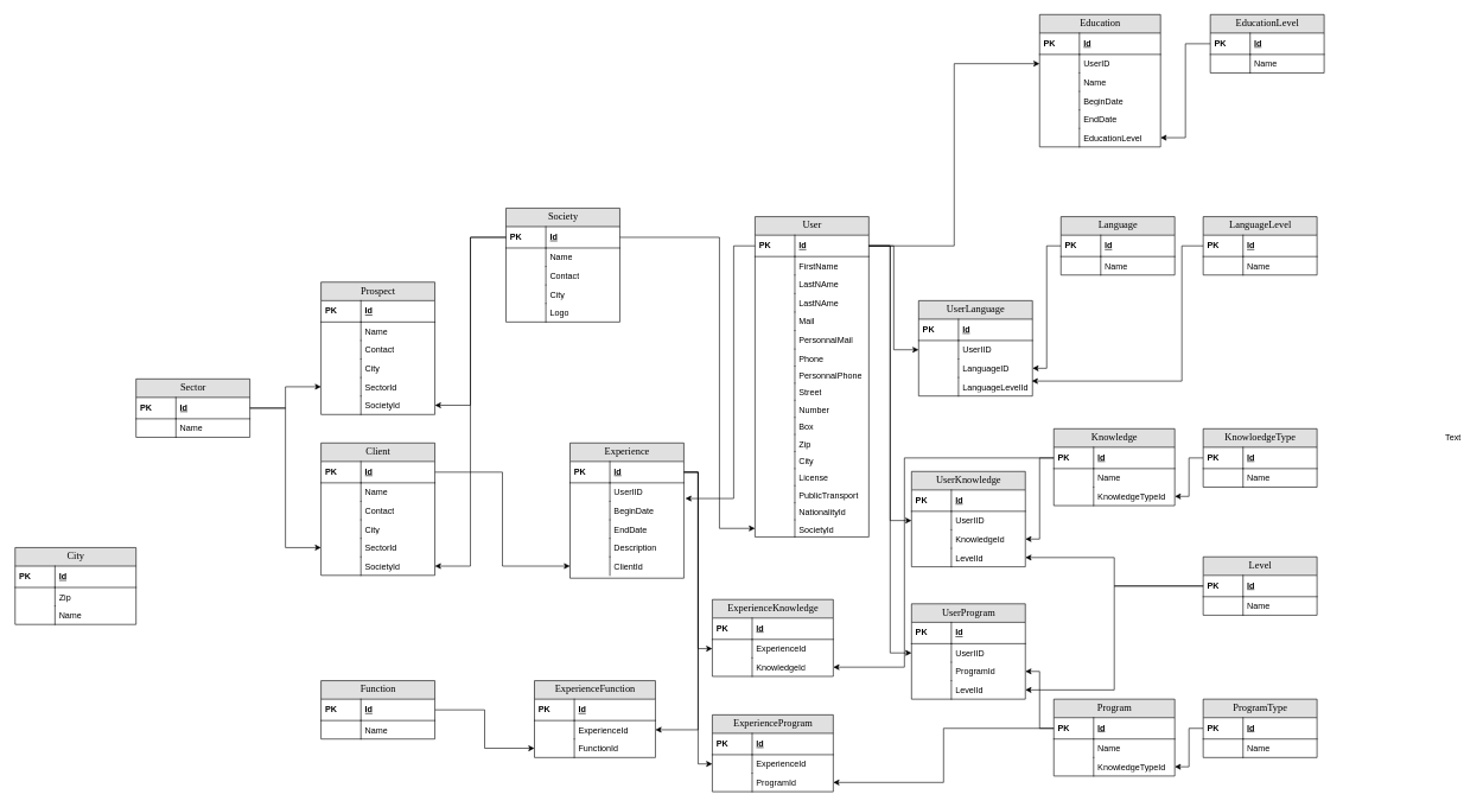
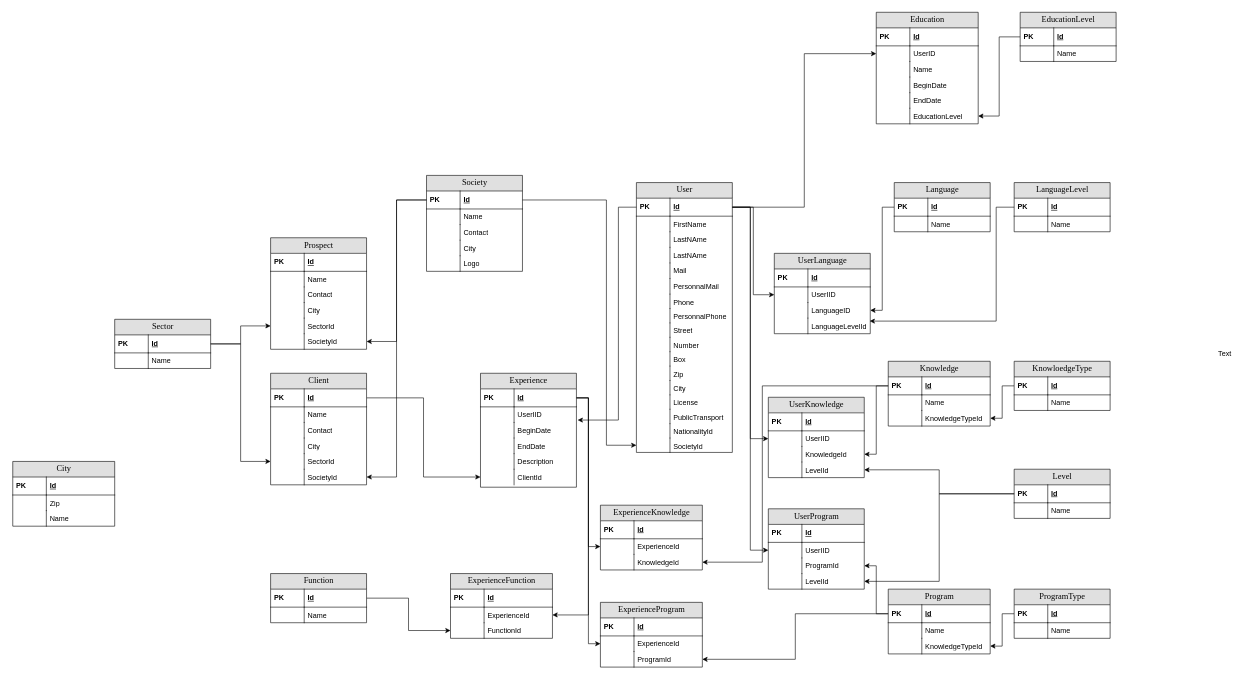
- <mxCell id="235" value="Text" parent="1" vertex="1" style="text;html=1;align=center;verticalAlign=middle;resizable=0;points=[];autosize=1;"><mxGeometry as="geometry" height="20" width="40" y="604" x="2021" /></mxCell>
+ <mxCell id="235" value="Text" parent="1" vertex="1" style="text;html=1;align=center;verticalAlign=middle;resizable=0;points=[];autosize=1;"><mxGeometry x="2021" y="579" as="geometry" height="20" width="40" /></mxCell>
